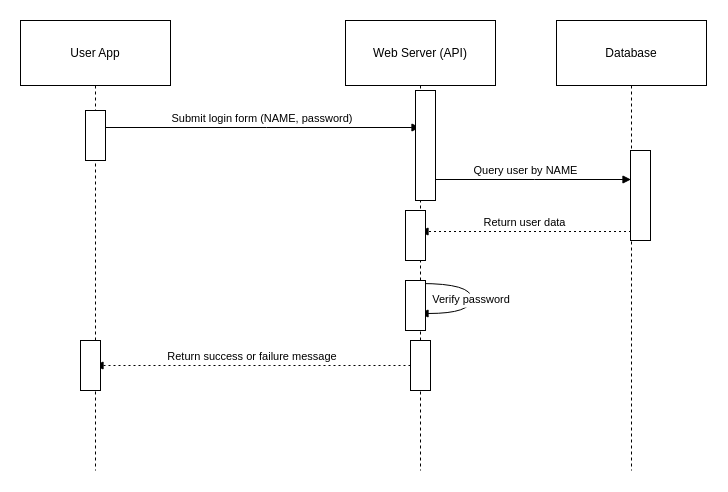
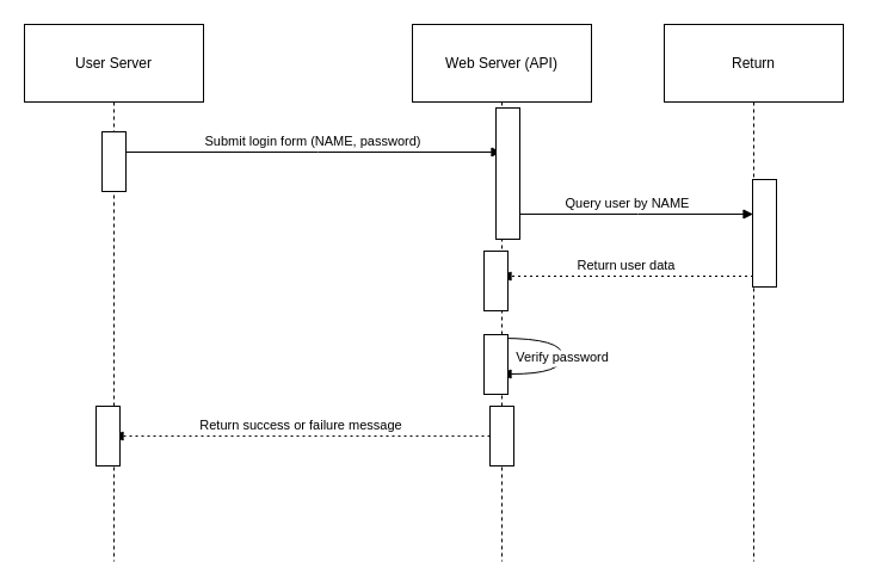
- <mxCell id="2" value="User App" style="shape=umlLifeline;perimeter=lifelinePerimeter;whiteSpace=wrap;container=1;dropTarget=0;collapsible=0;recursiveResize=0;outlineConnect=0;portConstraint=eastwest;newEdgeStyle={&quot;edgeStyle&quot;:&quot;elbowEdgeStyle&quot;,&quot;elbow&quot;:&quot;vertical&quot;,&quot;curved&quot;:0,&quot;rounded&quot;:0};size=65;" vertex="1" parent="1"><mxGeometry x="20" y="20" width="150" height="450" as="geometry" /></mxCell>
+ <mxCell id="2" value="User Server" style="shape=umlLifeline;perimeter=lifelinePerimeter;whiteSpace=wrap;container=1;dropTarget=0;collapsible=0;recursiveResize=0;outlineConnect=0;portConstraint=eastwest;newEdgeStyle={&quot;edgeStyle&quot;:&quot;elbowEdgeStyle&quot;,&quot;elbow&quot;:&quot;vertical&quot;,&quot;curved&quot;:0,&quot;rounded&quot;:0};size=65;" vertex="1" parent="1"><mxGeometry x="20" y="20" width="150" height="450" as="geometry" /></mxCell>
- <mxCell id="4" value="Database" style="shape=umlLifeline;perimeter=lifelinePerimeter;whiteSpace=wrap;container=1;dropTarget=0;collapsible=0;recursiveResize=0;outlineConnect=0;portConstraint=eastwest;newEdgeStyle={&quot;edgeStyle&quot;:&quot;elbowEdgeStyle&quot;,&quot;elbow&quot;:&quot;vertical&quot;,&quot;curved&quot;:0,&quot;rounded&quot;:0};size=65;" vertex="1" parent="1"><mxGeometry x="556" y="20" width="150" height="450" as="geometry" /></mxCell>
+ <mxCell id="4" value="Return" style="shape=umlLifeline;perimeter=lifelinePerimeter;whiteSpace=wrap;container=1;dropTarget=0;collapsible=0;recursiveResize=0;outlineConnect=0;portConstraint=eastwest;newEdgeStyle={&quot;edgeStyle&quot;:&quot;elbowEdgeStyle&quot;,&quot;elbow&quot;:&quot;vertical&quot;,&quot;curved&quot;:0,&quot;rounded&quot;:0};size=65;" vertex="1" parent="1"><mxGeometry x="556" y="20" width="150" height="450" as="geometry" /></mxCell>
